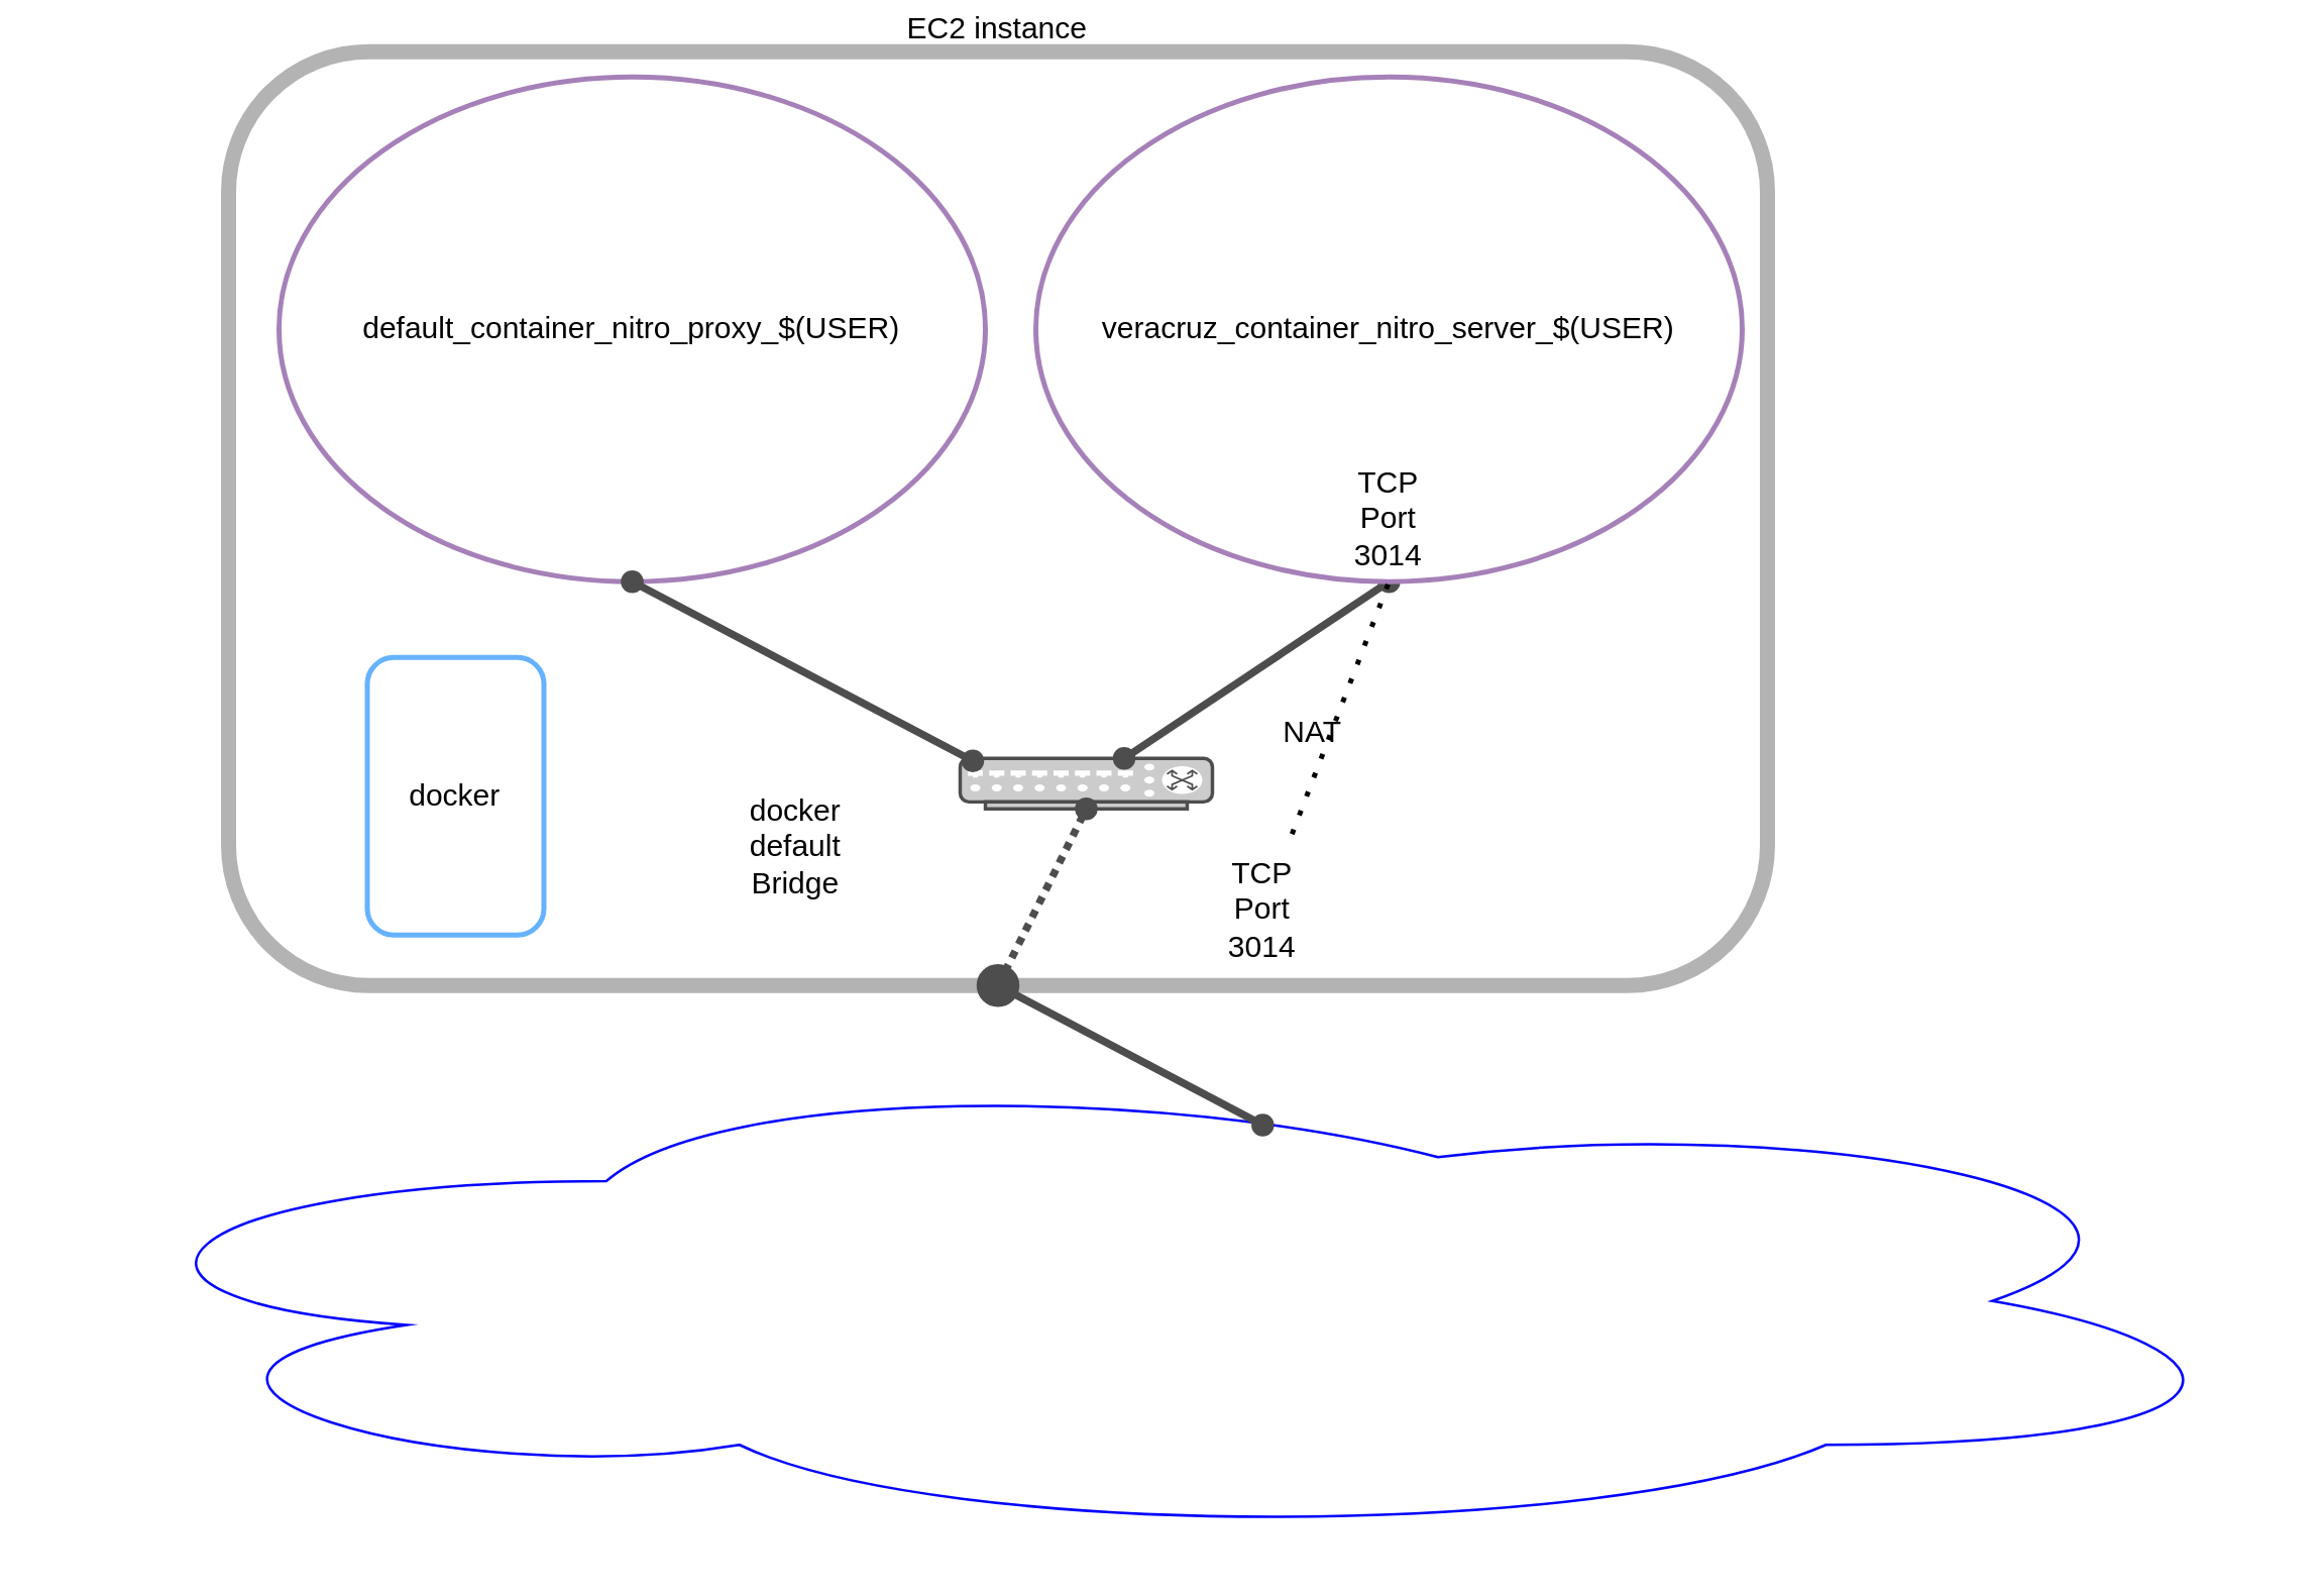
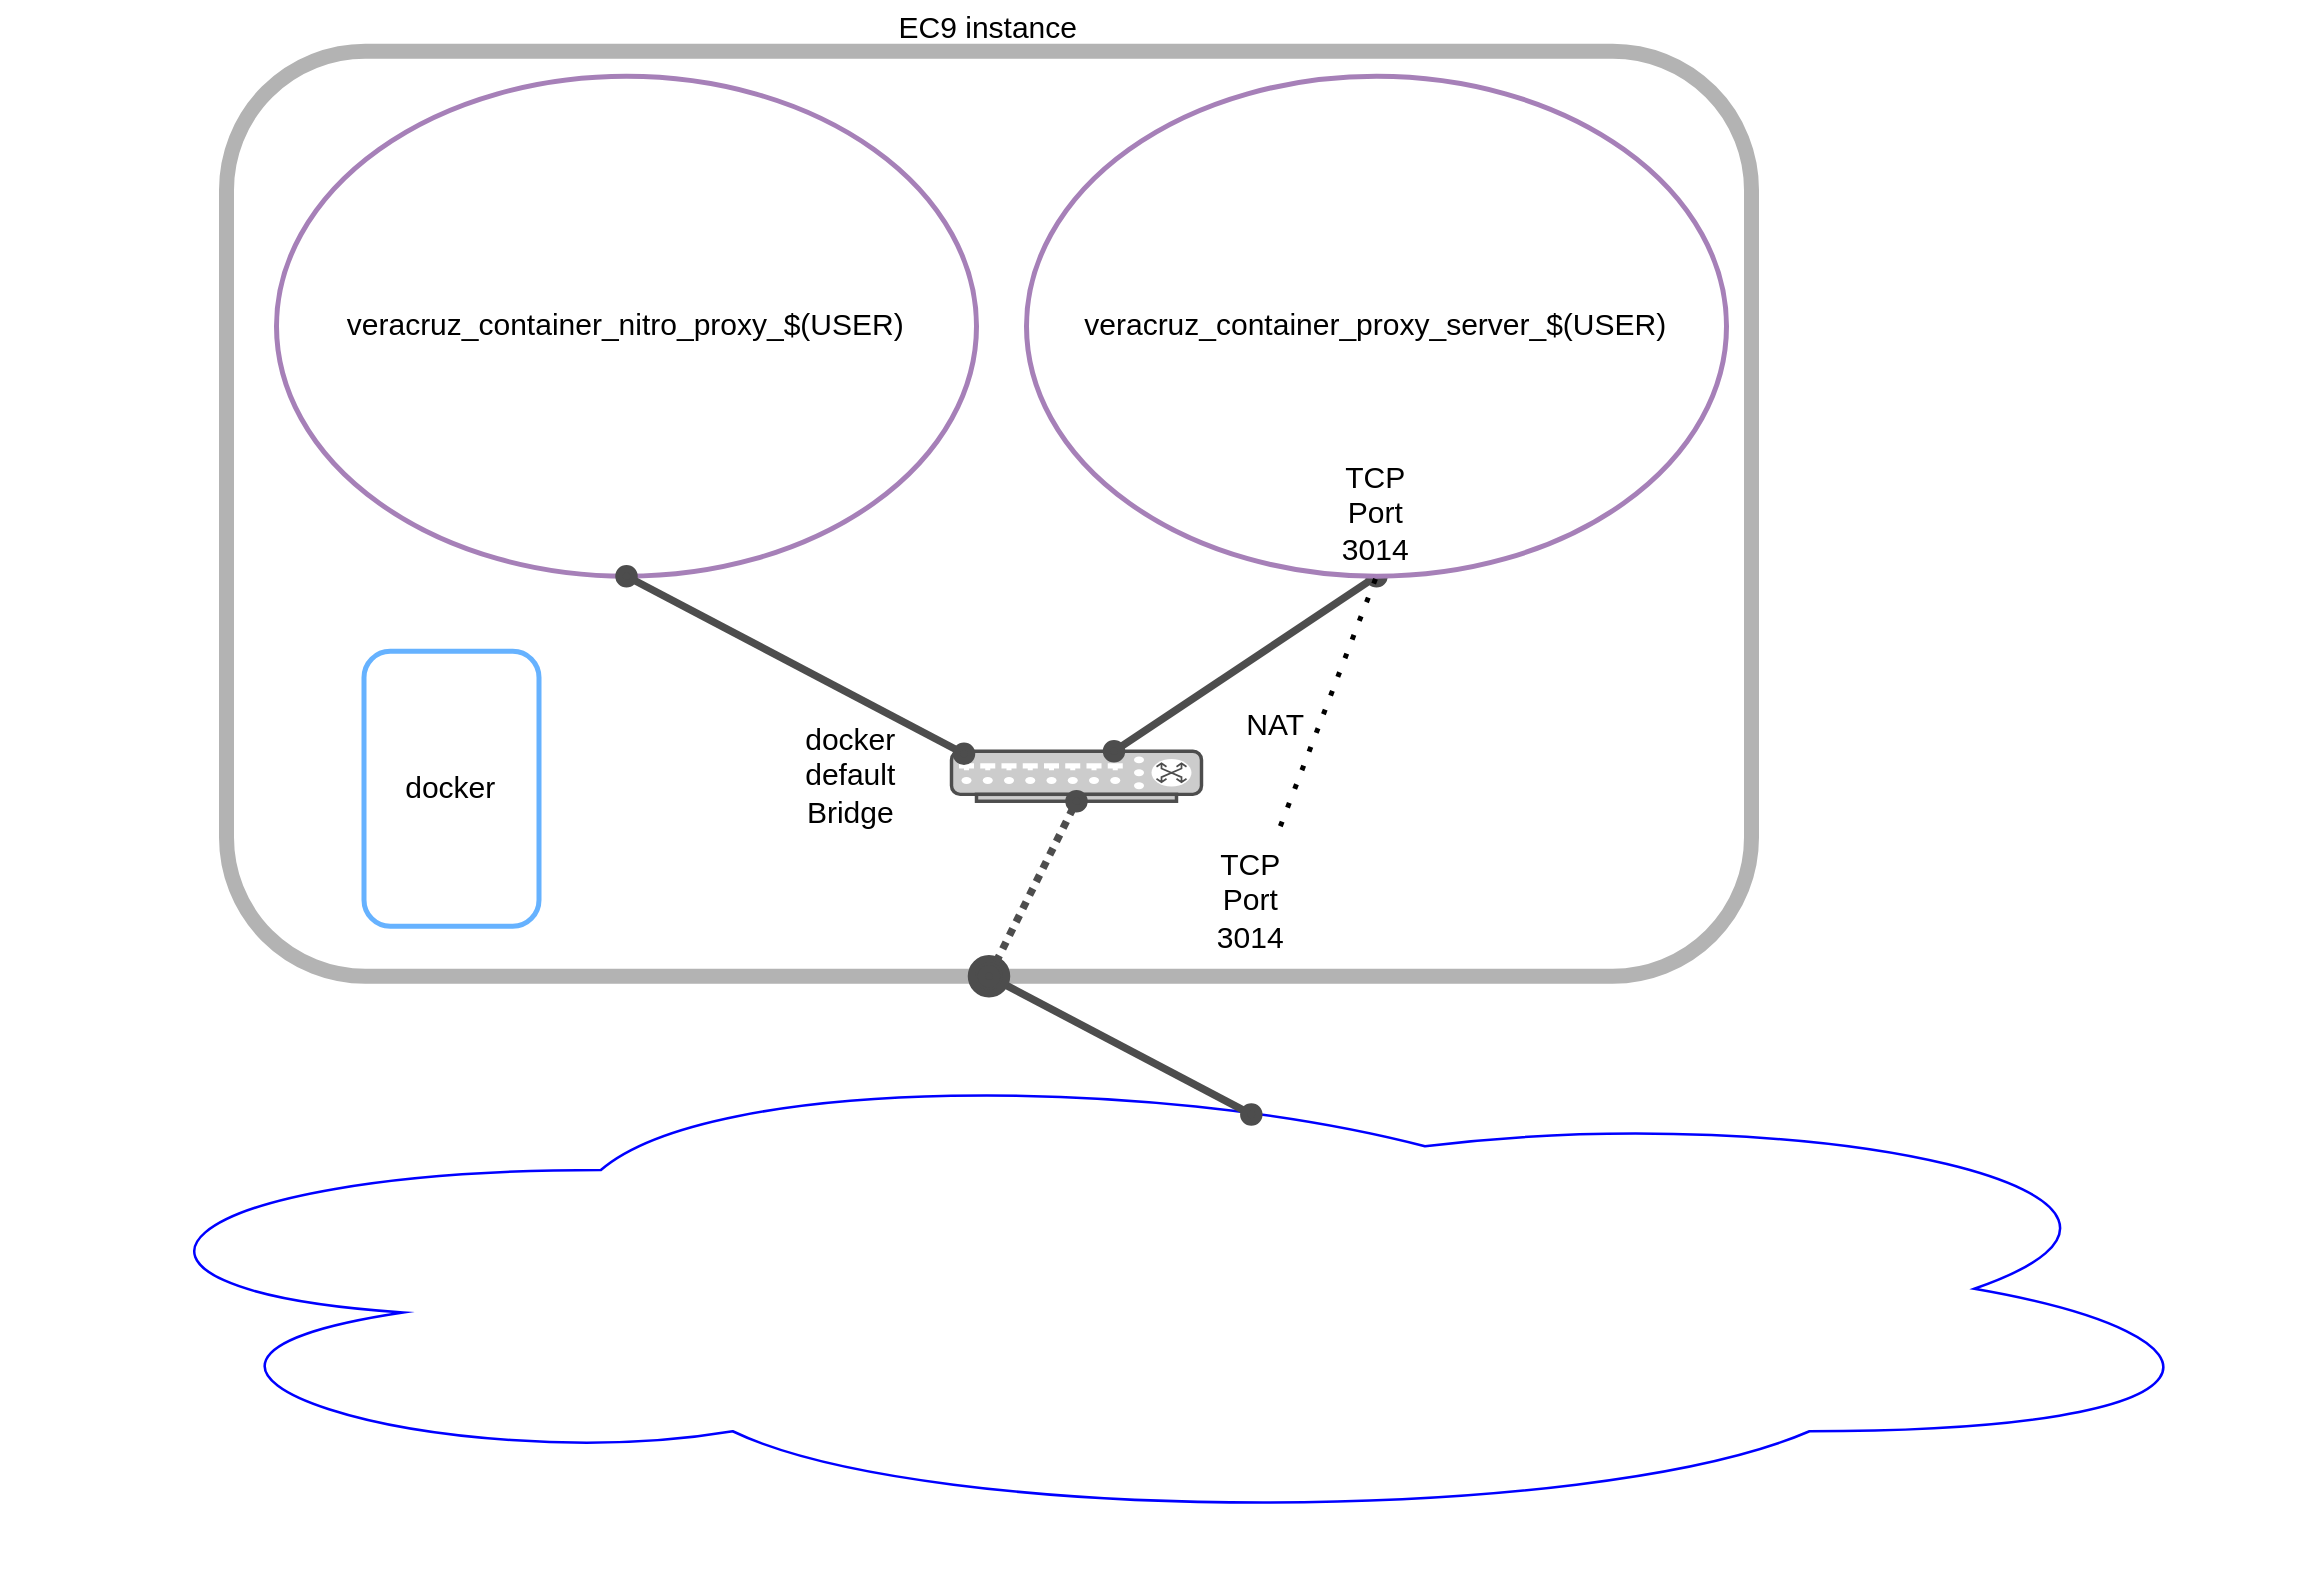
- <mxCell id="2" value="EC2 instance" style="rounded=1;whiteSpace=wrap;html=1;labelPosition=center;verticalLabelPosition=top;align=center;verticalAlign=bottom;strokeWidth=6;strokeColor=#B3B3B3;" parent="1" vertex="1"><mxGeometry x="90" y="20" width="610" height="370" as="geometry" /></mxCell>
+ <mxCell id="2" value="EC9 instance" style="rounded=1;whiteSpace=wrap;html=1;labelPosition=center;verticalLabelPosition=top;align=center;verticalAlign=bottom;strokeWidth=6;strokeColor=#B3B3B3;" parent="1" vertex="1"><mxGeometry x="90" y="20" width="610" height="370" as="geometry" /></mxCell>
- <mxCell id="3" value="default_container_nitro_proxy_$(USER)" style="ellipse;whiteSpace=wrap;html=1;strokeWidth=2;strokeColor=#A680B8;" parent="1" vertex="1"><mxGeometry x="110" y="30" width="280" height="200" as="geometry" /></mxCell>
+ <mxCell id="3" value="veracruz_container_nitro_proxy_$(USER)" style="ellipse;whiteSpace=wrap;html=1;strokeWidth=2;strokeColor=#A680B8;" parent="1" vertex="1"><mxGeometry x="110" y="30" width="280" height="200" as="geometry" /></mxCell>
- <mxCell id="12" value="veracruz_container_nitro_server_$(USER)" style="ellipse;whiteSpace=wrap;html=1;strokeWidth=2;strokeColor=#A680B8;" vertex="1" parent="1"><mxGeometry x="410" y="30" width="280" height="200" as="geometry" /></mxCell>
+ <mxCell id="12" value="veracruz_container_proxy_server_$(USER)" style="ellipse;whiteSpace=wrap;html=1;strokeWidth=2;strokeColor=#A680B8;" vertex="1" parent="1"><mxGeometry x="410" y="30" width="280" height="200" as="geometry" /></mxCell>
- <mxCell id="16" value="NAT" style="text;html=1;strokeColor=none;fillColor=none;align=center;verticalAlign=middle;whiteSpace=wrap;rounded=0;" vertex="1" parent="1"><mxGeometry x="500" y="260" width="40" height="60" as="geometry" /></mxCell>
+ <mxCell id="16" value="NAT" style="text;html=1;strokeColor=none;fillColor=none;align=center;verticalAlign=middle;whiteSpace=wrap;rounded=0;" vertex="1" parent="1"><mxGeometry x="490" y="260" width="40" height="60" as="geometry" /></mxCell>
- <mxCell id="11" value="docker default Bridge" style="text;html=1;strokeColor=none;fillColor=none;align=center;verticalAlign=middle;whiteSpace=wrap;rounded=0;" vertex="1" parent="1"><mxGeometry x="295" y="325" width="40" height="20" as="geometry" /></mxCell>
+ <mxCell id="11" value="docker default Bridge" style="text;html=1;strokeColor=none;fillColor=none;align=center;verticalAlign=middle;whiteSpace=wrap;rounded=0;" vertex="1" parent="1"><mxGeometry x="320" y="300" width="40" height="20" as="geometry" /></mxCell>
